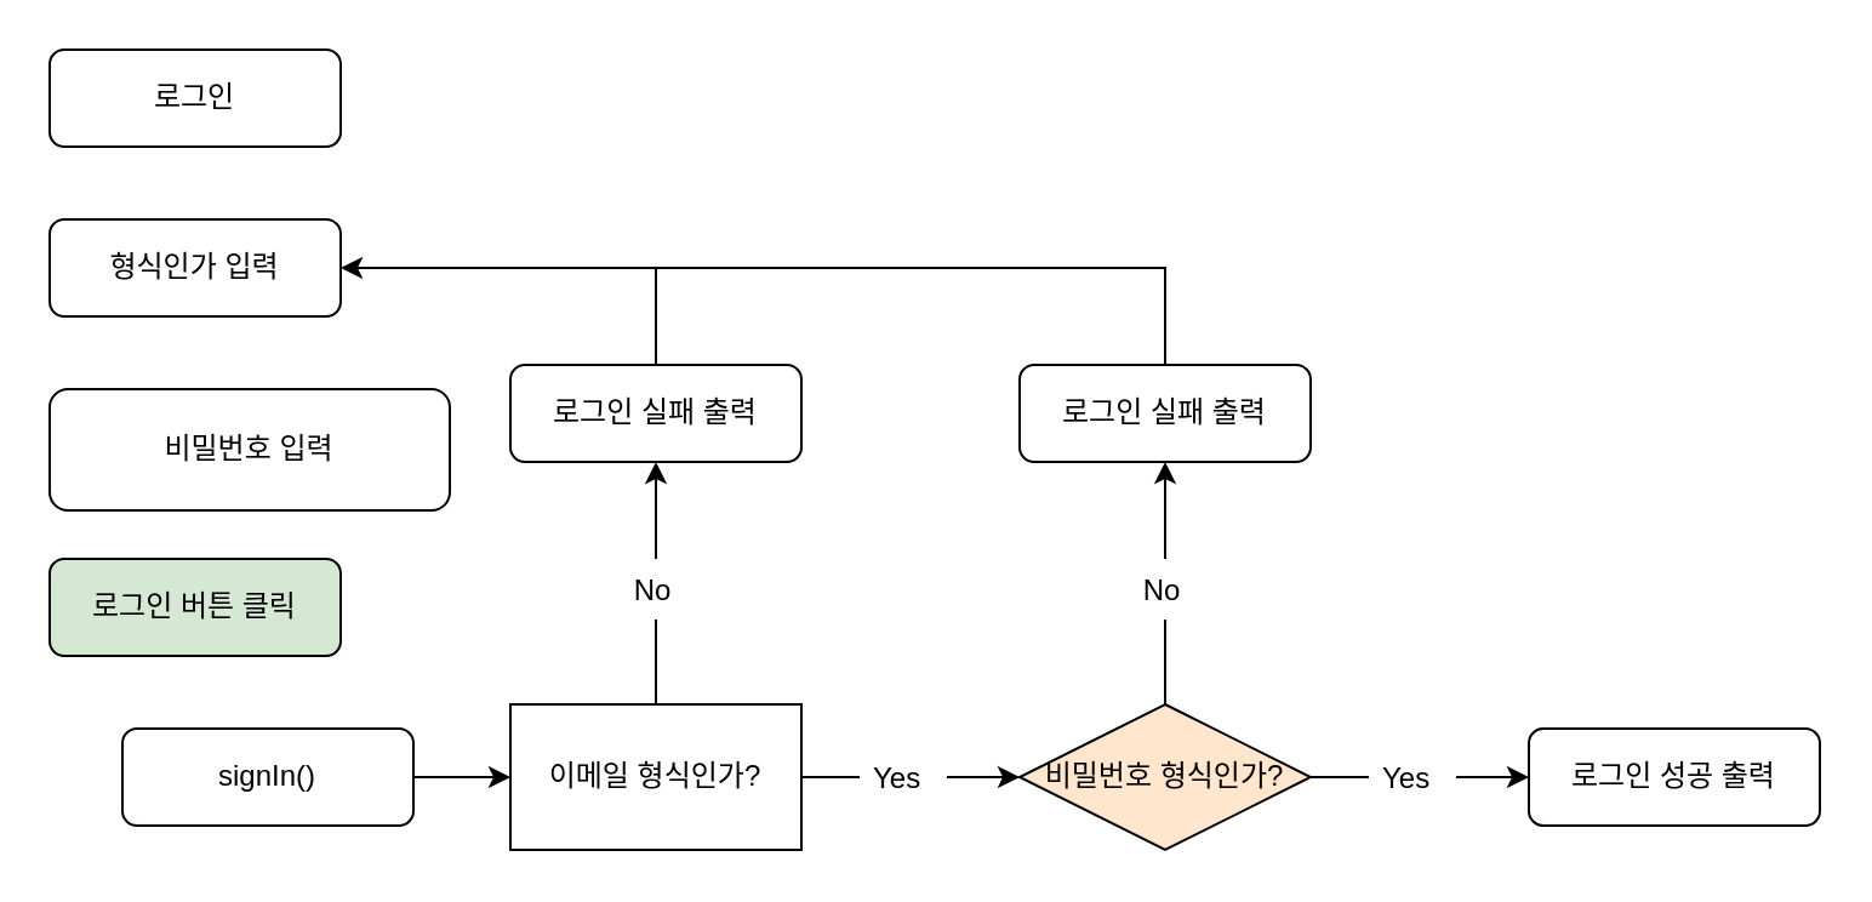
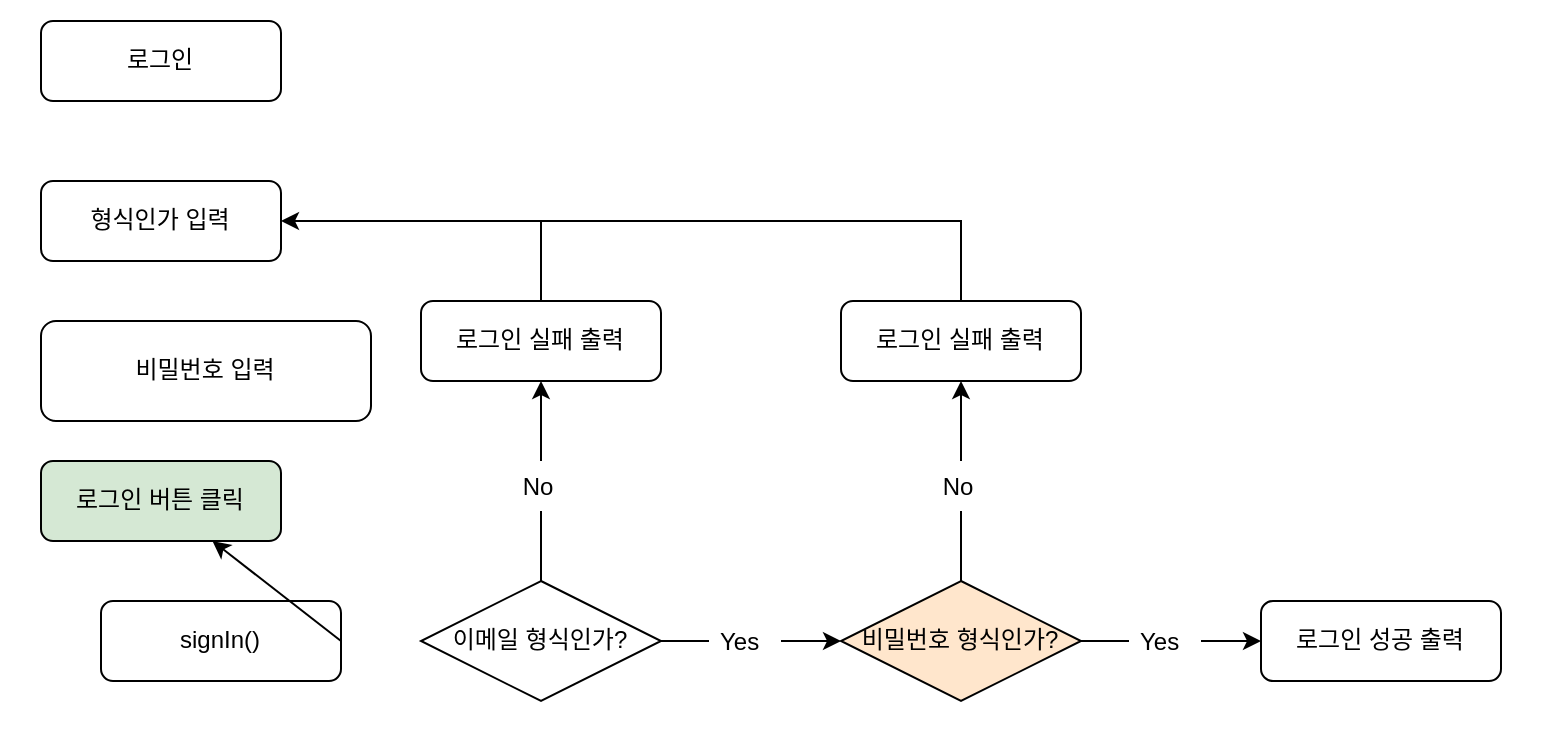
- <mxCell id="2" value="로그인" style="rounded=1;whiteSpace=wrap;html=1;" vertex="1" parent="1"><mxGeometry x="20" y="20" width="120" height="40" as="geometry" /></mxCell>
+ <mxCell id="2" value="로그인" style="rounded=1;whiteSpace=wrap;html=1;" vertex="1" parent="1"><mxGeometry x="20" y="10" width="120" height="40" as="geometry" /></mxCell>
- <mxCell id="8" value="" style="endArrow=classic;html=1;rounded=0;exitX=1;exitY=0.5;exitDx=0;exitDy=0;" edge="1" parent="1" source="6" target="7"><mxGeometry width="50" height="50" relative="1" as="geometry"><mxPoint x="370" y="230" as="sourcePoint" /><mxPoint x="430" y="230" as="targetPoint" /></mxGeometry></mxCell>
+ <mxCell id="8" value="" style="endArrow=classic;html=1;rounded=0;exitX=1;exitY=0.5;exitDx=0;exitDy=0;" edge="1" parent="1" source="6" target="5"><mxGeometry width="50" height="50" relative="1" as="geometry"><mxPoint x="370" y="230" as="sourcePoint" /><mxPoint x="430" y="230" as="targetPoint" /></mxGeometry></mxCell>
- <mxCell id="7" value="이메일 형식인가?" style="whiteSpace=wrap;html=1;rounded=0;" vertex="1" parent="1"><mxGeometry x="210" y="290" width="120" height="60" as="geometry" /></mxCell>
+ <mxCell id="7" value="이메일 형식인가?" style="rhombus;whiteSpace=wrap;html=1;" vertex="1" parent="1"><mxGeometry x="210" y="290" width="120" height="60" as="geometry" /></mxCell>
